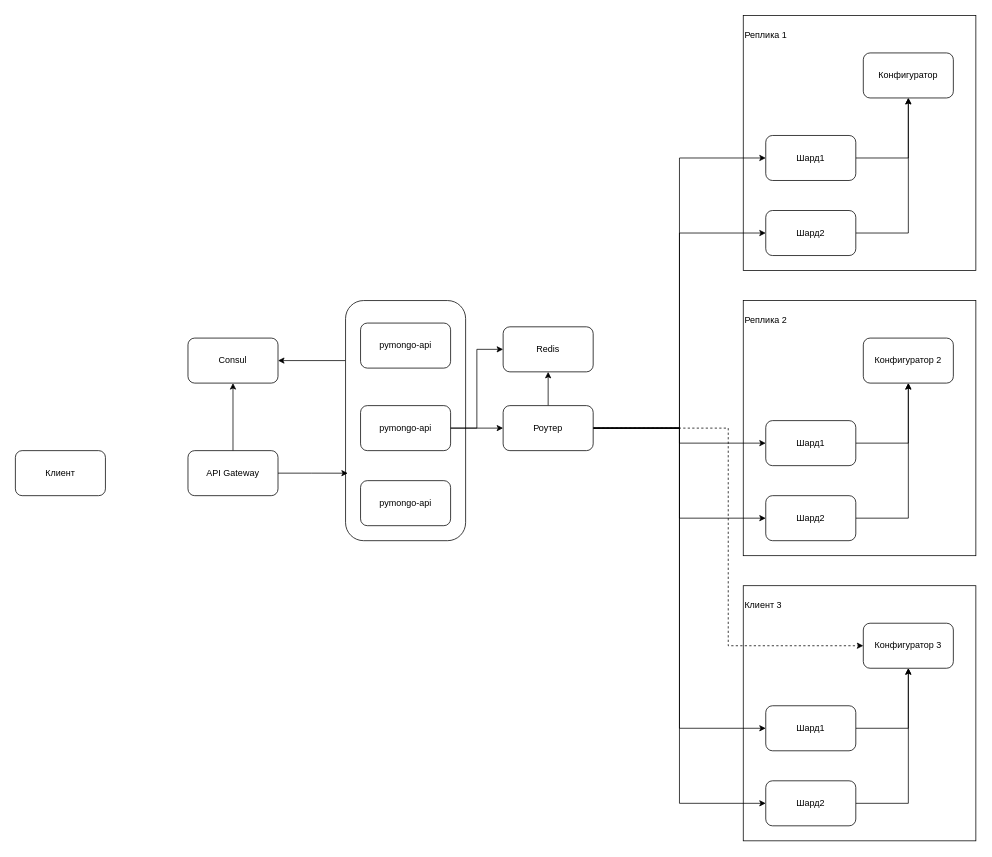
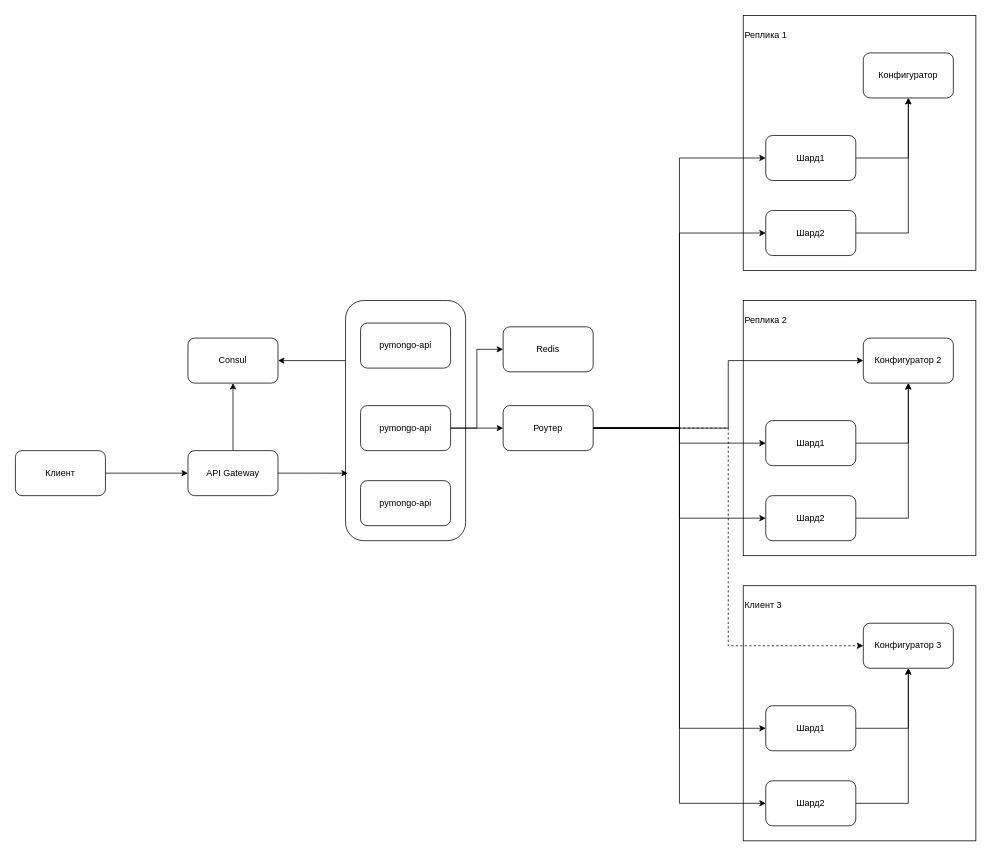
- <mxCell id="11" style="edgeStyle=orthogonalEdgeStyle;rounded=0;orthogonalLoop=1;jettySize=auto;html=1;" parent="1" source="18" target="34" edge="1"><mxGeometry relative="1" as="geometry" /></mxCell>
+ <mxCell id="11" style="edgeStyle=orthogonalEdgeStyle;rounded=0;orthogonalLoop=1;jettySize=auto;html=1;entryX=0;entryY=0.5;entryDx=0;entryDy=0;" parent="1" source="18" target="28" edge="1"><mxGeometry relative="1" as="geometry" /></mxCell>
+ <mxCell id="41" style="edgeStyle=orthogonalEdgeStyle;rounded=0;orthogonalLoop=1;jettySize=auto;html=1;entryX=0;entryY=0.5;entryDx=0;entryDy=0;" edge="1" parent="1" source="42" target="38"><mxGeometry relative="1" as="geometry" /></mxCell>
